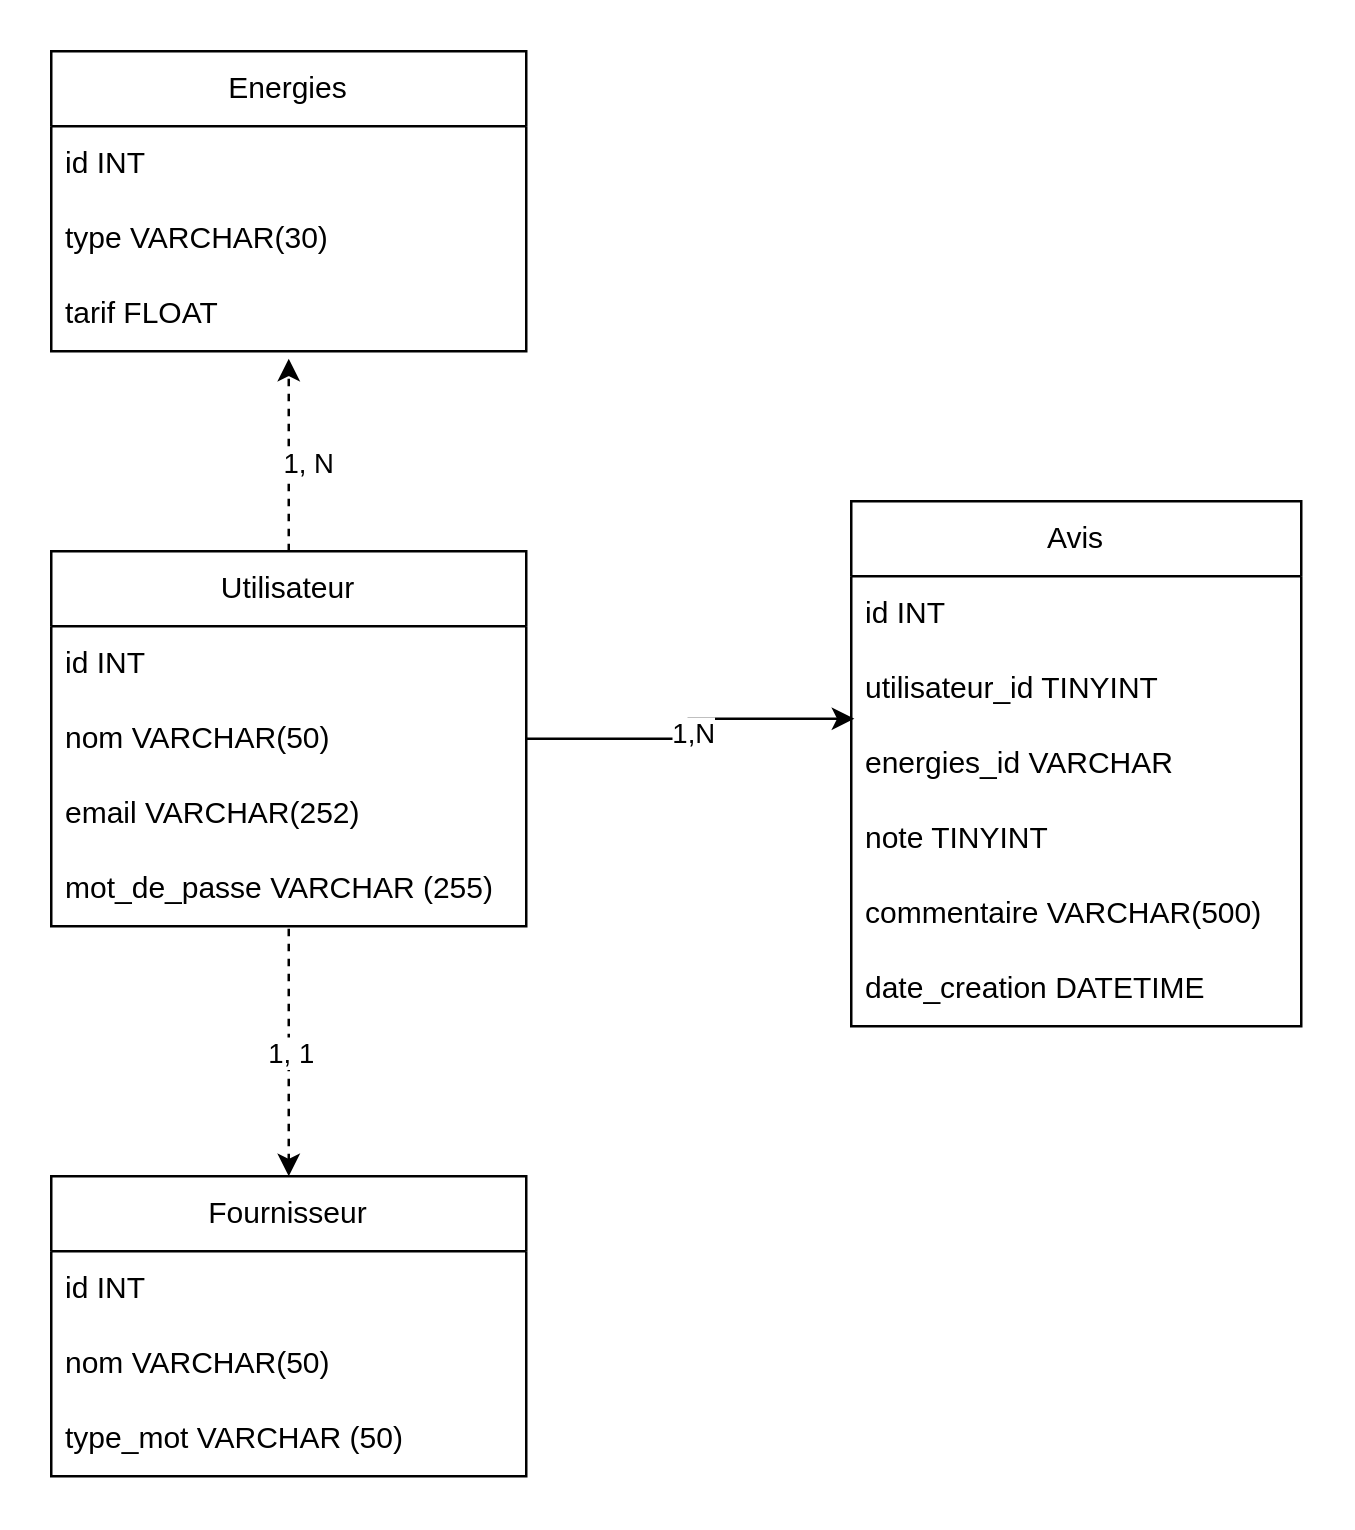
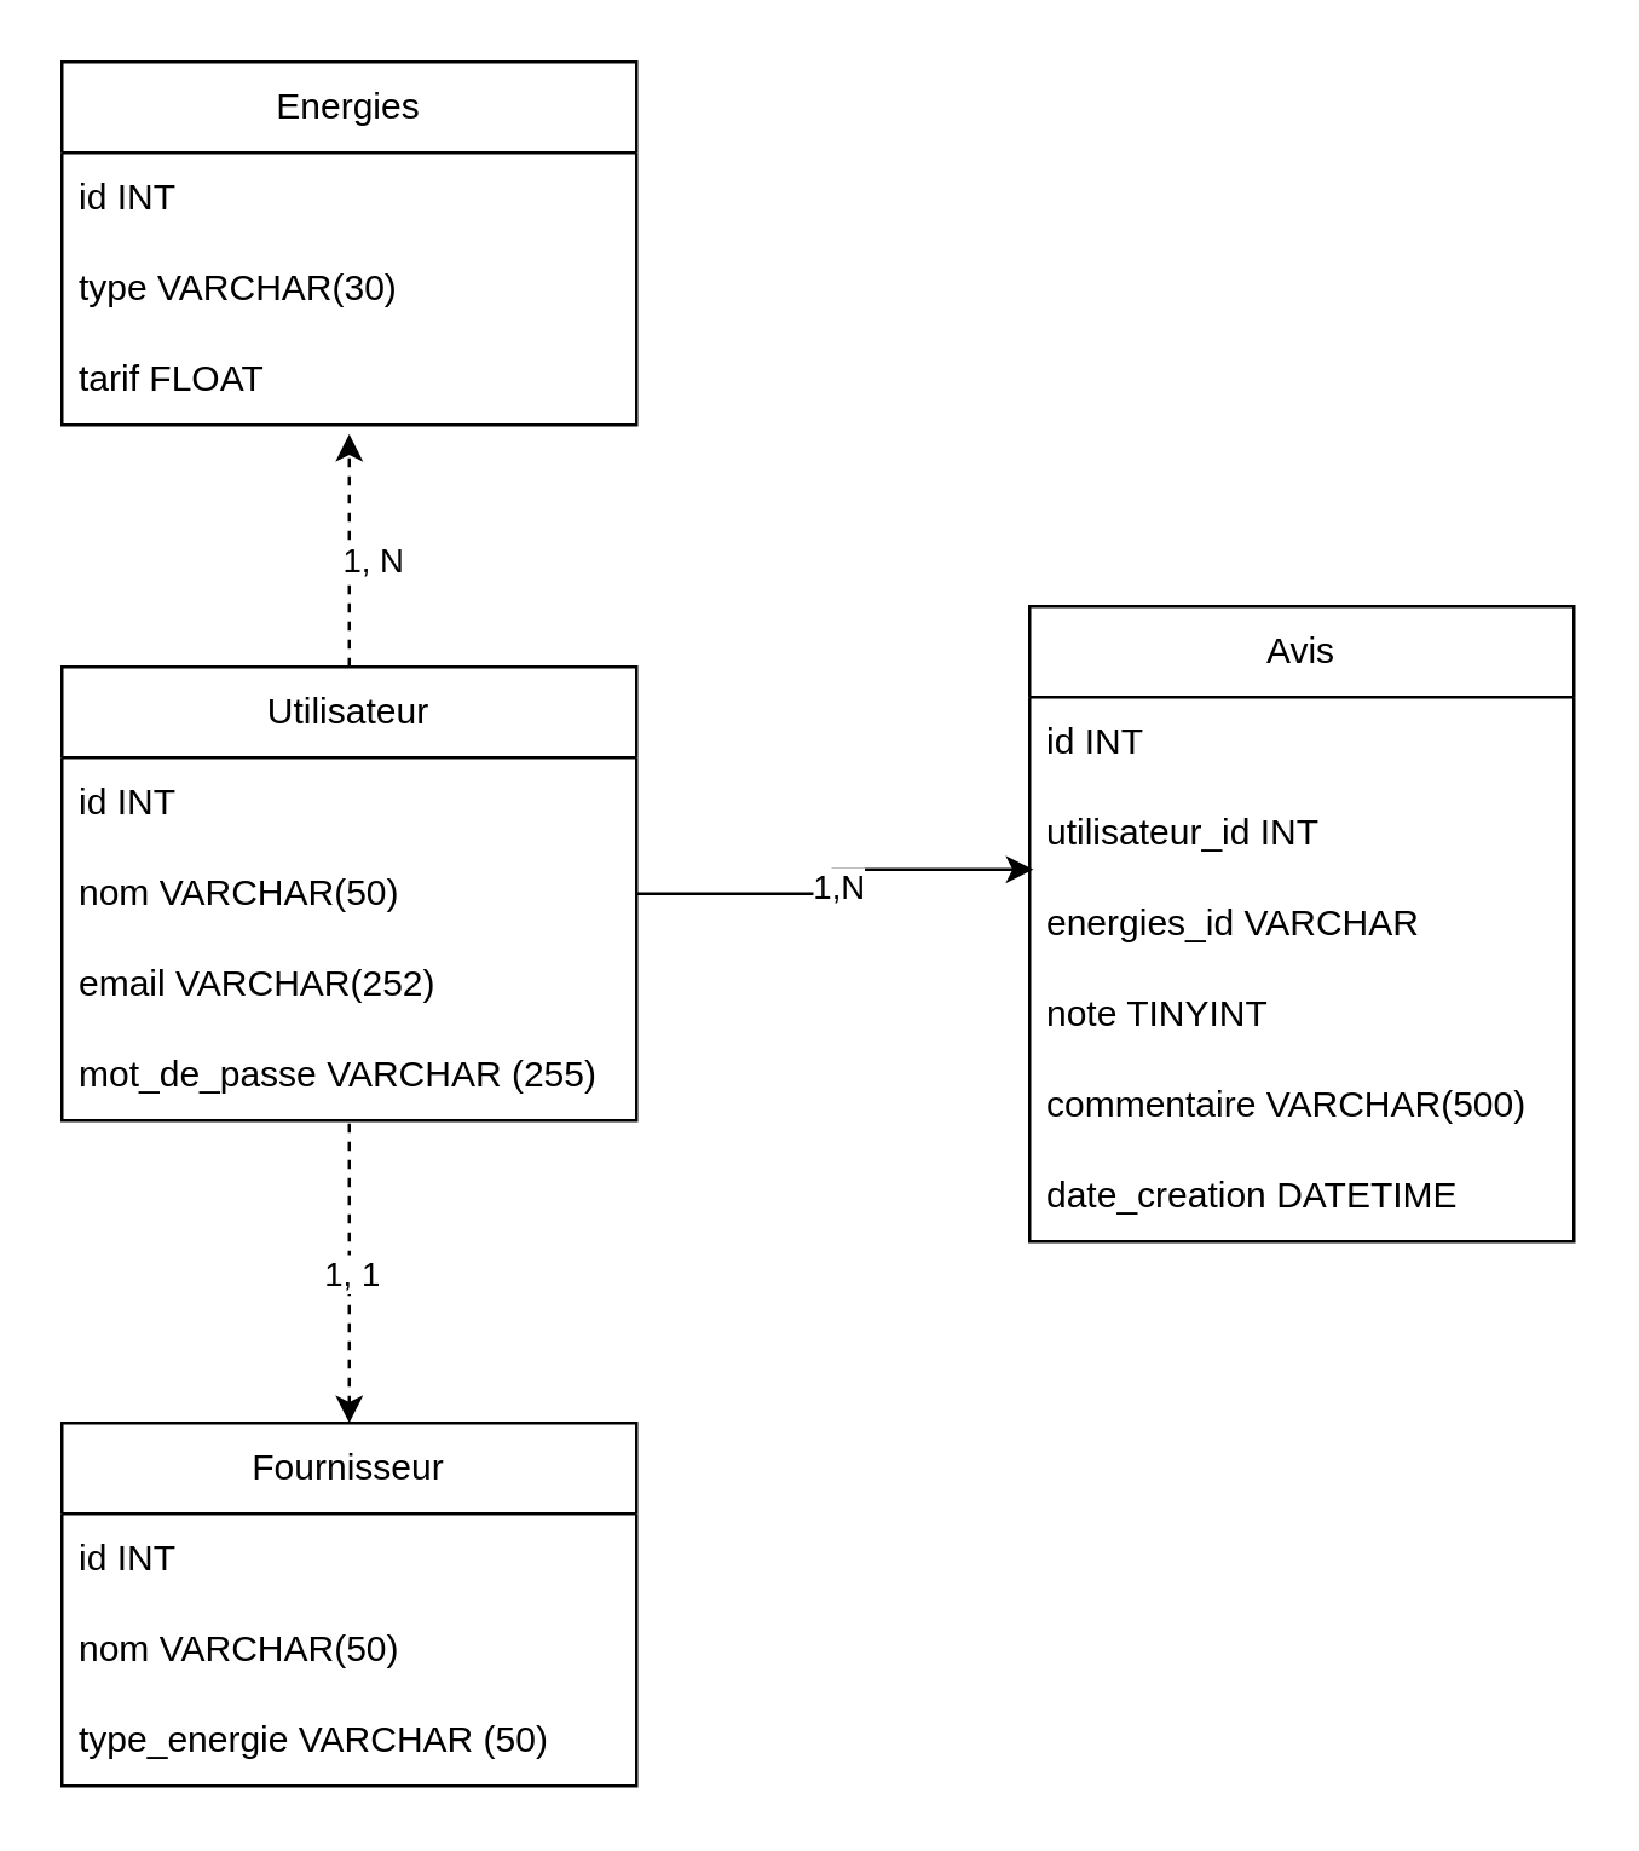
- <mxCell id="15" value="utilisateur_id TINYINT" style="text;strokeColor=none;fillColor=none;align=left;verticalAlign=middle;spacingLeft=4;spacingRight=4;overflow=hidden;points=[[0,0.5],[1,0.5]];portConstraint=eastwest;rotatable=0;whiteSpace=wrap;html=1;" vertex="1" parent="13"><mxGeometry y="60" width="180" height="30" as="geometry" /></mxCell>
+ <mxCell id="15" value="utilisateur_id INT" style="text;strokeColor=none;fillColor=none;align=left;verticalAlign=middle;spacingLeft=4;spacingRight=4;overflow=hidden;points=[[0,0.5],[1,0.5]];portConstraint=eastwest;rotatable=0;whiteSpace=wrap;html=1;" vertex="1" parent="13"><mxGeometry y="60" width="180" height="30" as="geometry" /></mxCell>
- <mxCell id="26" value="type_mot VARCHAR (50)" style="text;strokeColor=none;fillColor=none;align=left;verticalAlign=middle;spacingLeft=4;spacingRight=4;overflow=hidden;points=[[0,0.5],[1,0.5]];portConstraint=eastwest;rotatable=0;whiteSpace=wrap;html=1;" vertex="1" parent="23"><mxGeometry y="90" width="190" height="30" as="geometry" /></mxCell>
+ <mxCell id="26" value="type_energie VARCHAR (50)" style="text;strokeColor=none;fillColor=none;align=left;verticalAlign=middle;spacingLeft=4;spacingRight=4;overflow=hidden;points=[[0,0.5],[1,0.5]];portConstraint=eastwest;rotatable=0;whiteSpace=wrap;html=1;" vertex="1" parent="23"><mxGeometry y="90" width="190" height="30" as="geometry" /></mxCell>
